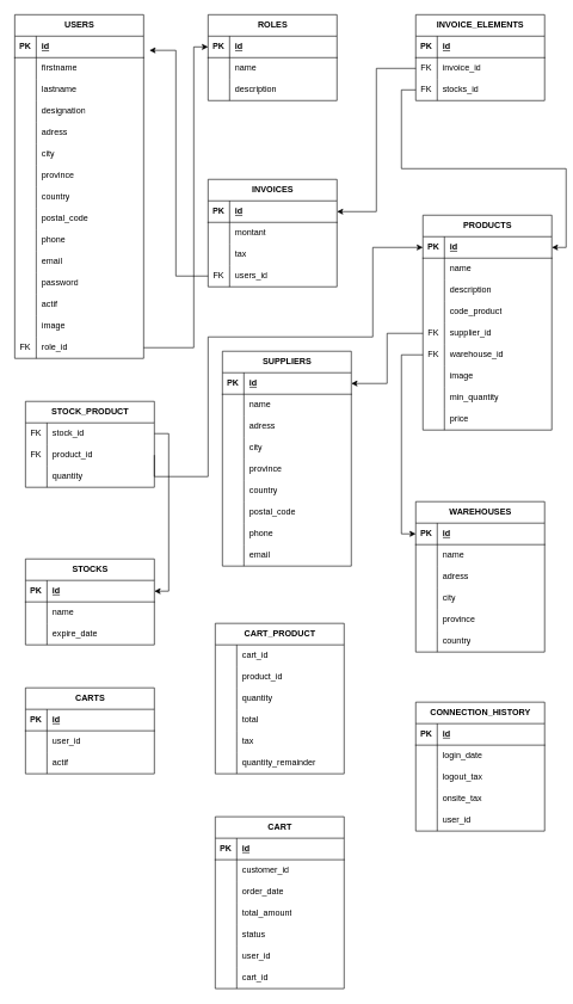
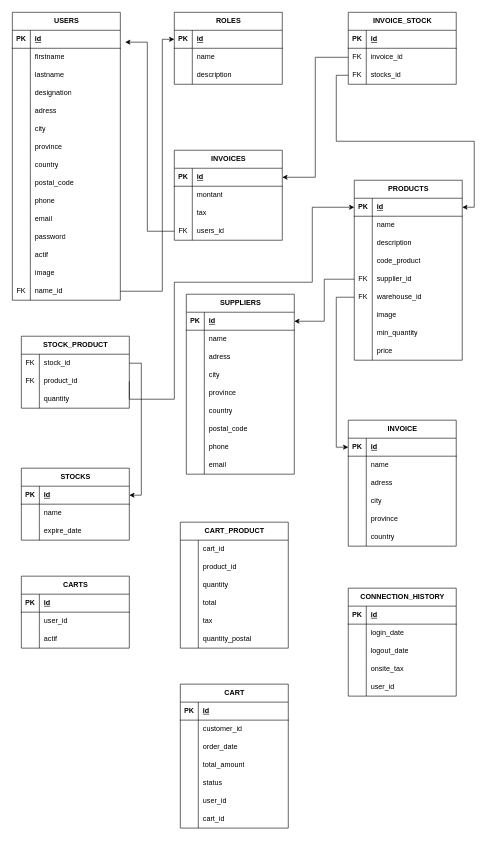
- <mxCell id="34" value="INVOICE_ELEMENTS" style="shape=table;startSize=30;container=1;collapsible=1;childLayout=tableLayout;fixedRows=1;rowLines=0;fontStyle=1;align=center;resizeLast=1;html=1;" vertex="1" parent="1"><mxGeometry x="580" y="20" width="180" height="120" as="geometry"><mxRectangle x="580" y="80" width="160" height="30" as="alternateBounds" /></mxGeometry></mxCell>
+ <mxCell id="34" value="INVOICE_STOCK" style="shape=table;startSize=30;container=1;collapsible=1;childLayout=tableLayout;fixedRows=1;rowLines=0;fontStyle=1;align=center;resizeLast=1;html=1;" vertex="1" parent="1"><mxGeometry x="580" y="20" width="180" height="120" as="geometry"><mxRectangle x="580" y="80" width="160" height="30" as="alternateBounds" /></mxGeometry></mxCell>
- <mxCell id="147" value="role_id" style="shape=partialRectangle;connectable=0;fillColor=none;top=0;left=0;bottom=0;right=0;align=left;spacingLeft=6;overflow=hidden;whiteSpace=wrap;html=1;" vertex="1" parent="145"><mxGeometry x="30" width="150" height="30" as="geometry"><mxRectangle width="150" height="30" as="alternateBounds" /></mxGeometry></mxCell>
+ <mxCell id="147" value="name_id" style="shape=partialRectangle;connectable=0;fillColor=none;top=0;left=0;bottom=0;right=0;align=left;spacingLeft=6;overflow=hidden;whiteSpace=wrap;html=1;" vertex="1" parent="145"><mxGeometry x="30" width="150" height="30" as="geometry"><mxRectangle width="150" height="30" as="alternateBounds" /></mxGeometry></mxCell>
- <mxCell id="180" value="WAREHOUSES" style="shape=table;startSize=30;container=1;collapsible=1;childLayout=tableLayout;fixedRows=1;rowLines=0;fontStyle=1;align=center;resizeLast=1;html=1;" vertex="1" parent="1"><mxGeometry x="580" y="700" width="180" height="210" as="geometry" /></mxCell>
+ <mxCell id="180" value="INVOICE" style="shape=table;startSize=30;container=1;collapsible=1;childLayout=tableLayout;fixedRows=1;rowLines=0;fontStyle=1;align=center;resizeLast=1;html=1;" vertex="1" parent="1"><mxGeometry x="580" y="700" width="180" height="210" as="geometry" /></mxCell>
- <mxCell id="20" value="quantity_remainder" style="shape=partialRectangle;connectable=0;fillColor=none;top=0;left=0;bottom=0;right=0;align=left;spacingLeft=6;overflow=hidden;whiteSpace=wrap;html=1;" vertex="1" parent="18"><mxGeometry x="30" width="150" height="30" as="geometry"><mxRectangle width="150" height="30" as="alternateBounds" /></mxGeometry></mxCell>
+ <mxCell id="20" value="quantity_postal" style="shape=partialRectangle;connectable=0;fillColor=none;top=0;left=0;bottom=0;right=0;align=left;spacingLeft=6;overflow=hidden;whiteSpace=wrap;html=1;" vertex="1" parent="18"><mxGeometry x="30" width="150" height="30" as="geometry"><mxRectangle width="150" height="30" as="alternateBounds" /></mxGeometry></mxCell>
- <mxCell id="222" value="logout_tax" style="shape=partialRectangle;connectable=0;fillColor=none;top=0;left=0;bottom=0;right=0;align=left;spacingLeft=6;overflow=hidden;whiteSpace=wrap;html=1;" vertex="1" parent="220"><mxGeometry x="30" width="150" height="30" as="geometry"><mxRectangle width="150" height="30" as="alternateBounds" /></mxGeometry></mxCell>
+ <mxCell id="222" value="logout_date" style="shape=partialRectangle;connectable=0;fillColor=none;top=0;left=0;bottom=0;right=0;align=left;spacingLeft=6;overflow=hidden;whiteSpace=wrap;html=1;" vertex="1" parent="220"><mxGeometry x="30" width="150" height="30" as="geometry"><mxRectangle width="150" height="30" as="alternateBounds" /></mxGeometry></mxCell>
